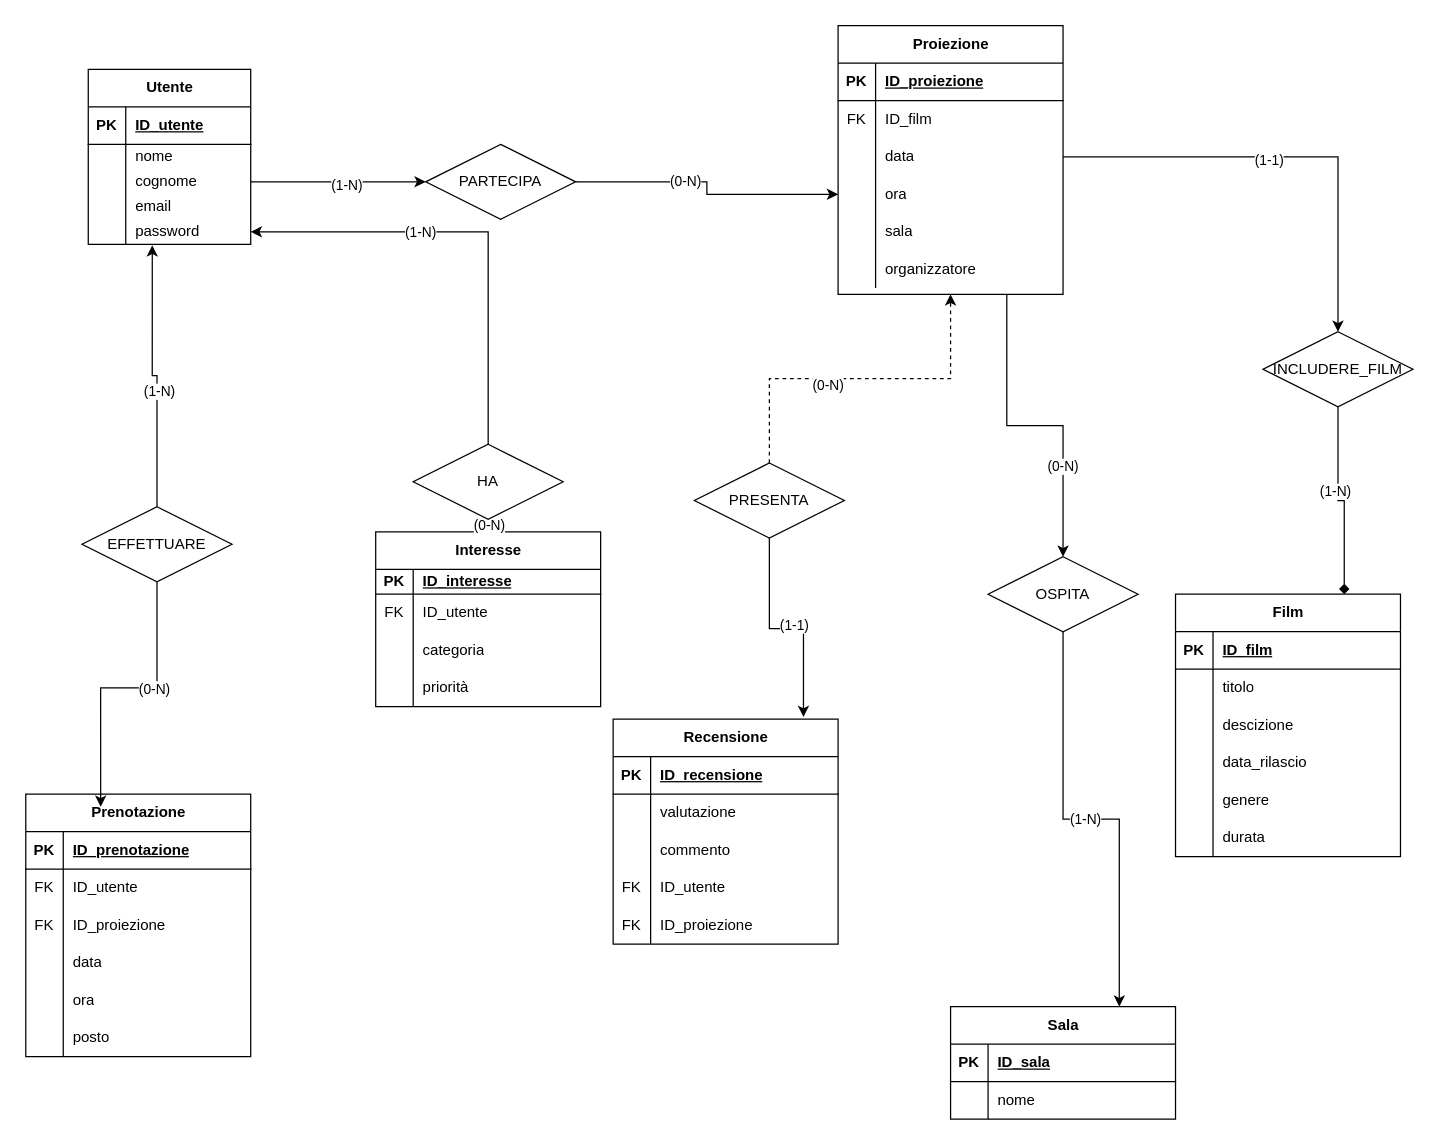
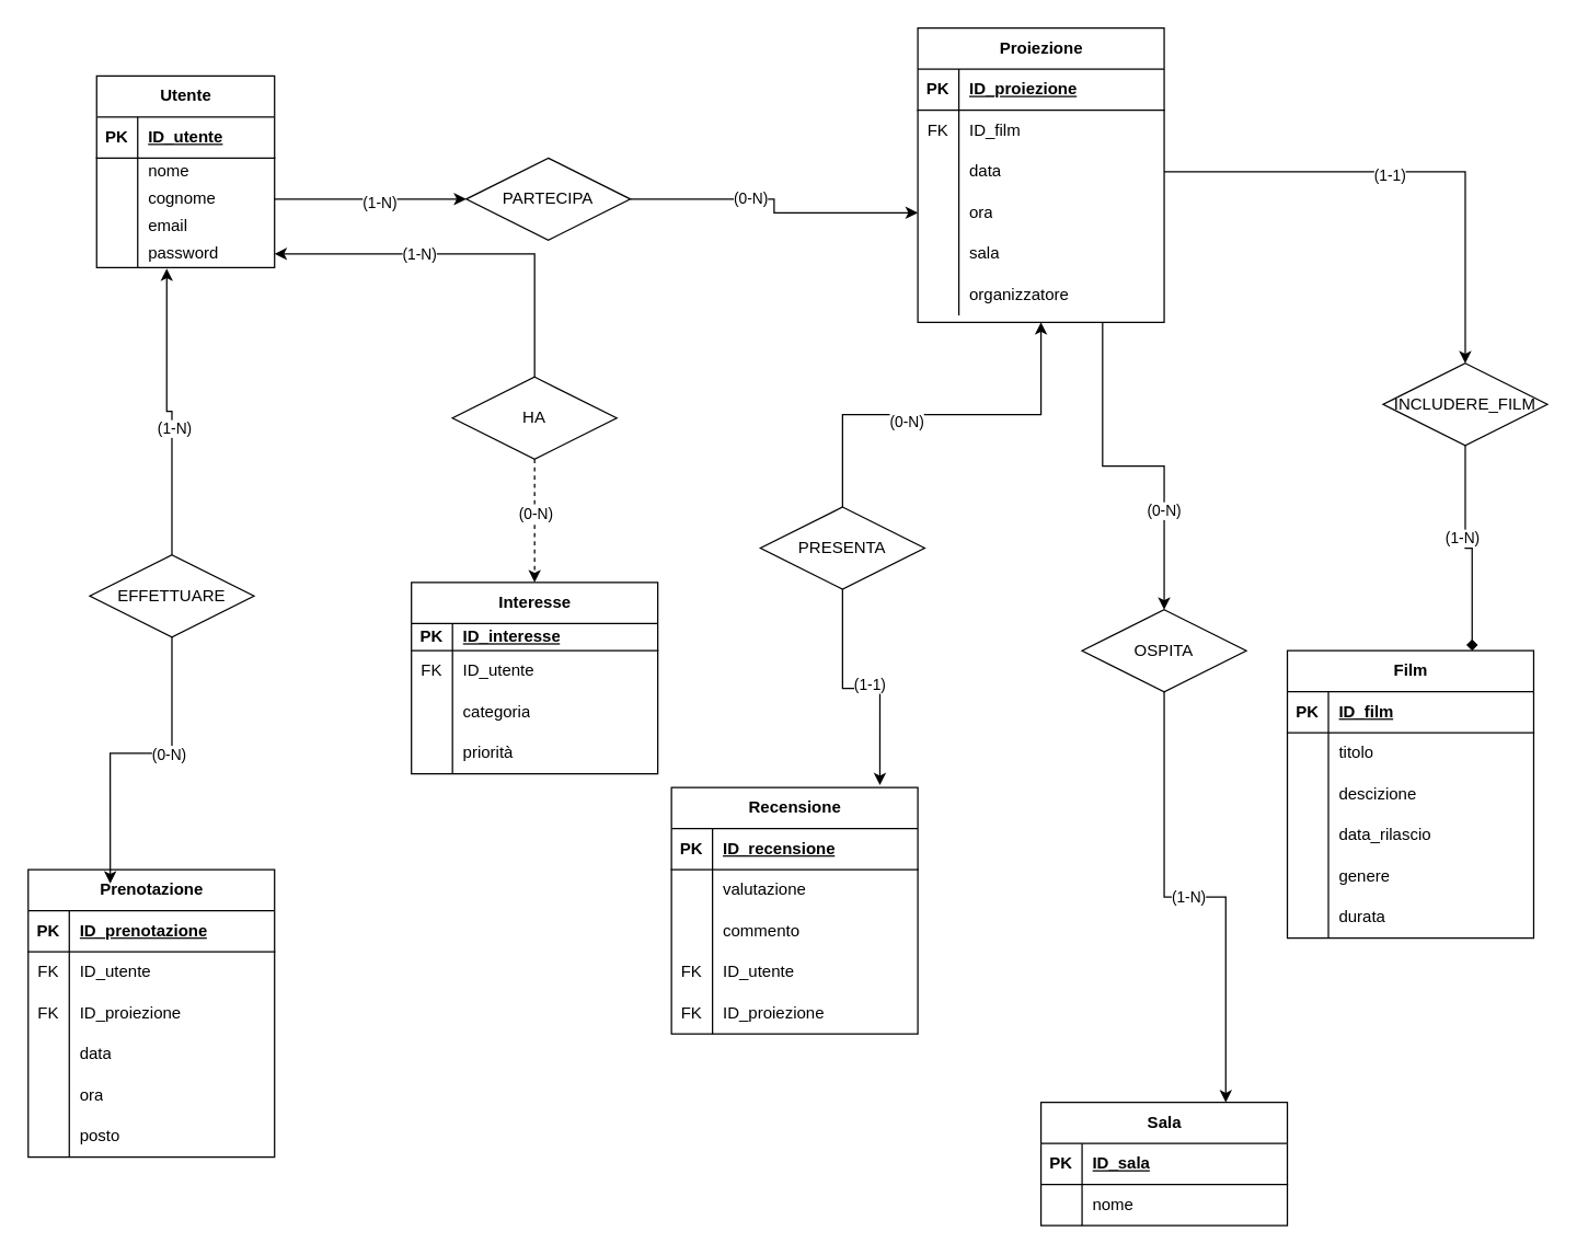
- <mxCell id="123" style="edgeStyle=orthogonalEdgeStyle;rounded=0;orthogonalLoop=1;jettySize=auto;html=1;exitX=0.5;exitY=0;exitDx=0;exitDy=0;entryX=0.5;entryY=1;entryDx=0;entryDy=0;dashed=1;" edge="1" parent="1" source="125" target="71"><mxGeometry relative="1" as="geometry" /></mxCell>
+ <mxCell id="123" style="edgeStyle=orthogonalEdgeStyle;rounded=0;orthogonalLoop=1;jettySize=auto;html=1;exitX=0.5;exitY=0;exitDx=0;exitDy=0;entryX=0.5;entryY=1;entryDx=0;entryDy=0;" edge="1" parent="1" source="125" target="71"><mxGeometry relative="1" as="geometry" /></mxCell>
- <mxCell id="137" value="HA" style="shape=rhombus;perimeter=rhombusPerimeter;whiteSpace=wrap;html=1;align=center;" vertex="1" parent="1"><mxGeometry x="330" y="355" width="120" height="60" as="geometry" /></mxCell>
+ <mxCell id="137" value="HA" style="shape=rhombus;perimeter=rhombusPerimeter;whiteSpace=wrap;html=1;align=center;" vertex="1" parent="1"><mxGeometry x="330" y="275" width="120" height="60" as="geometry" /></mxCell>
